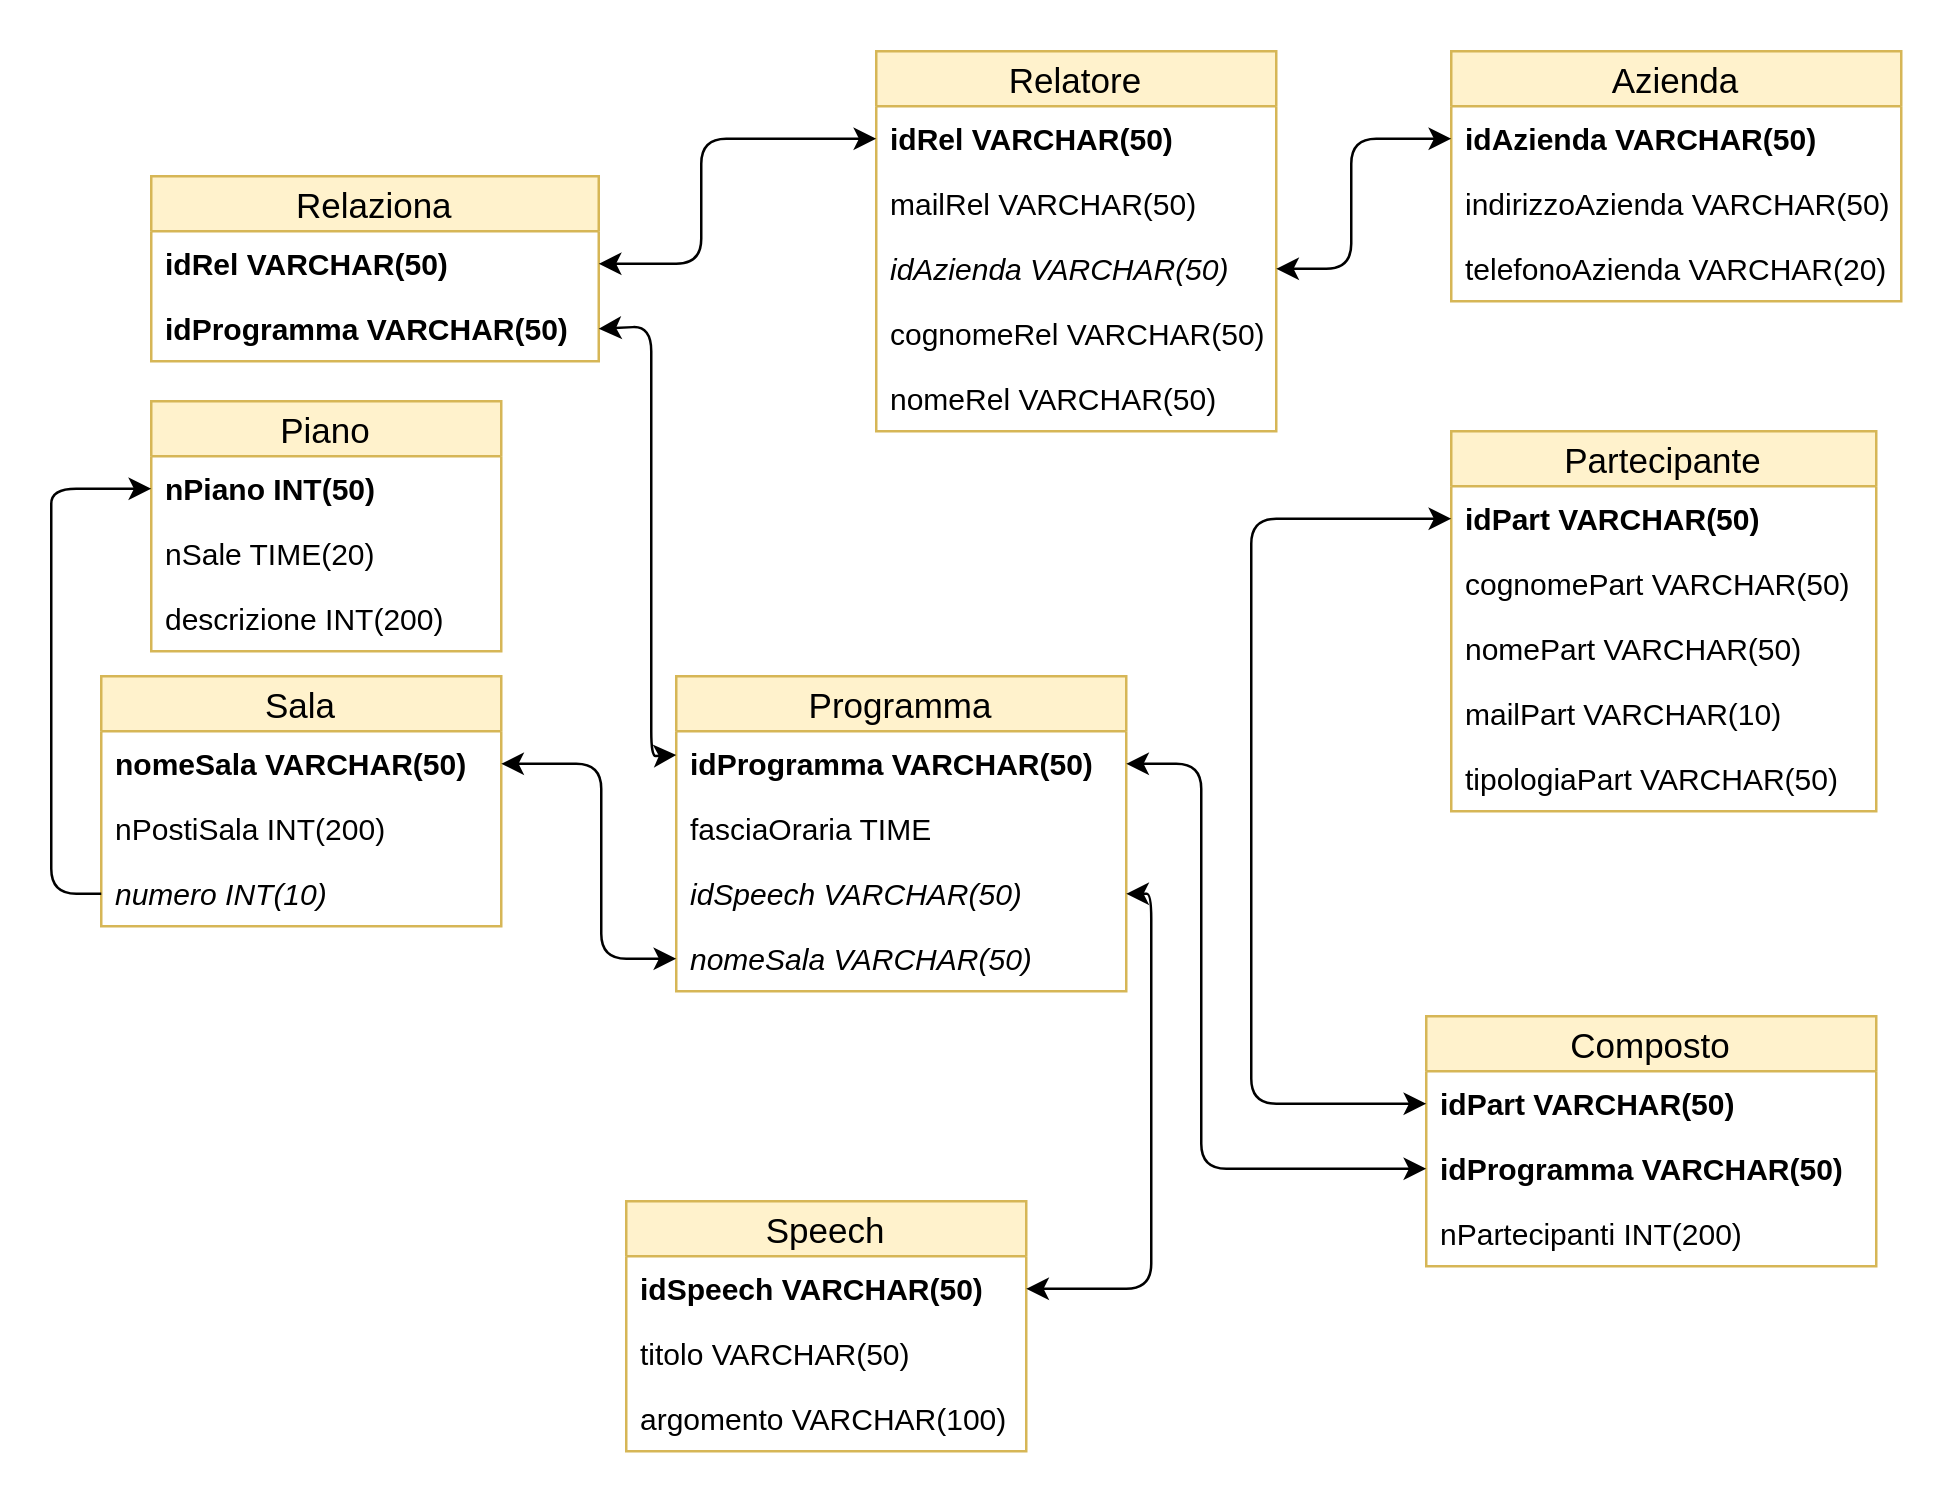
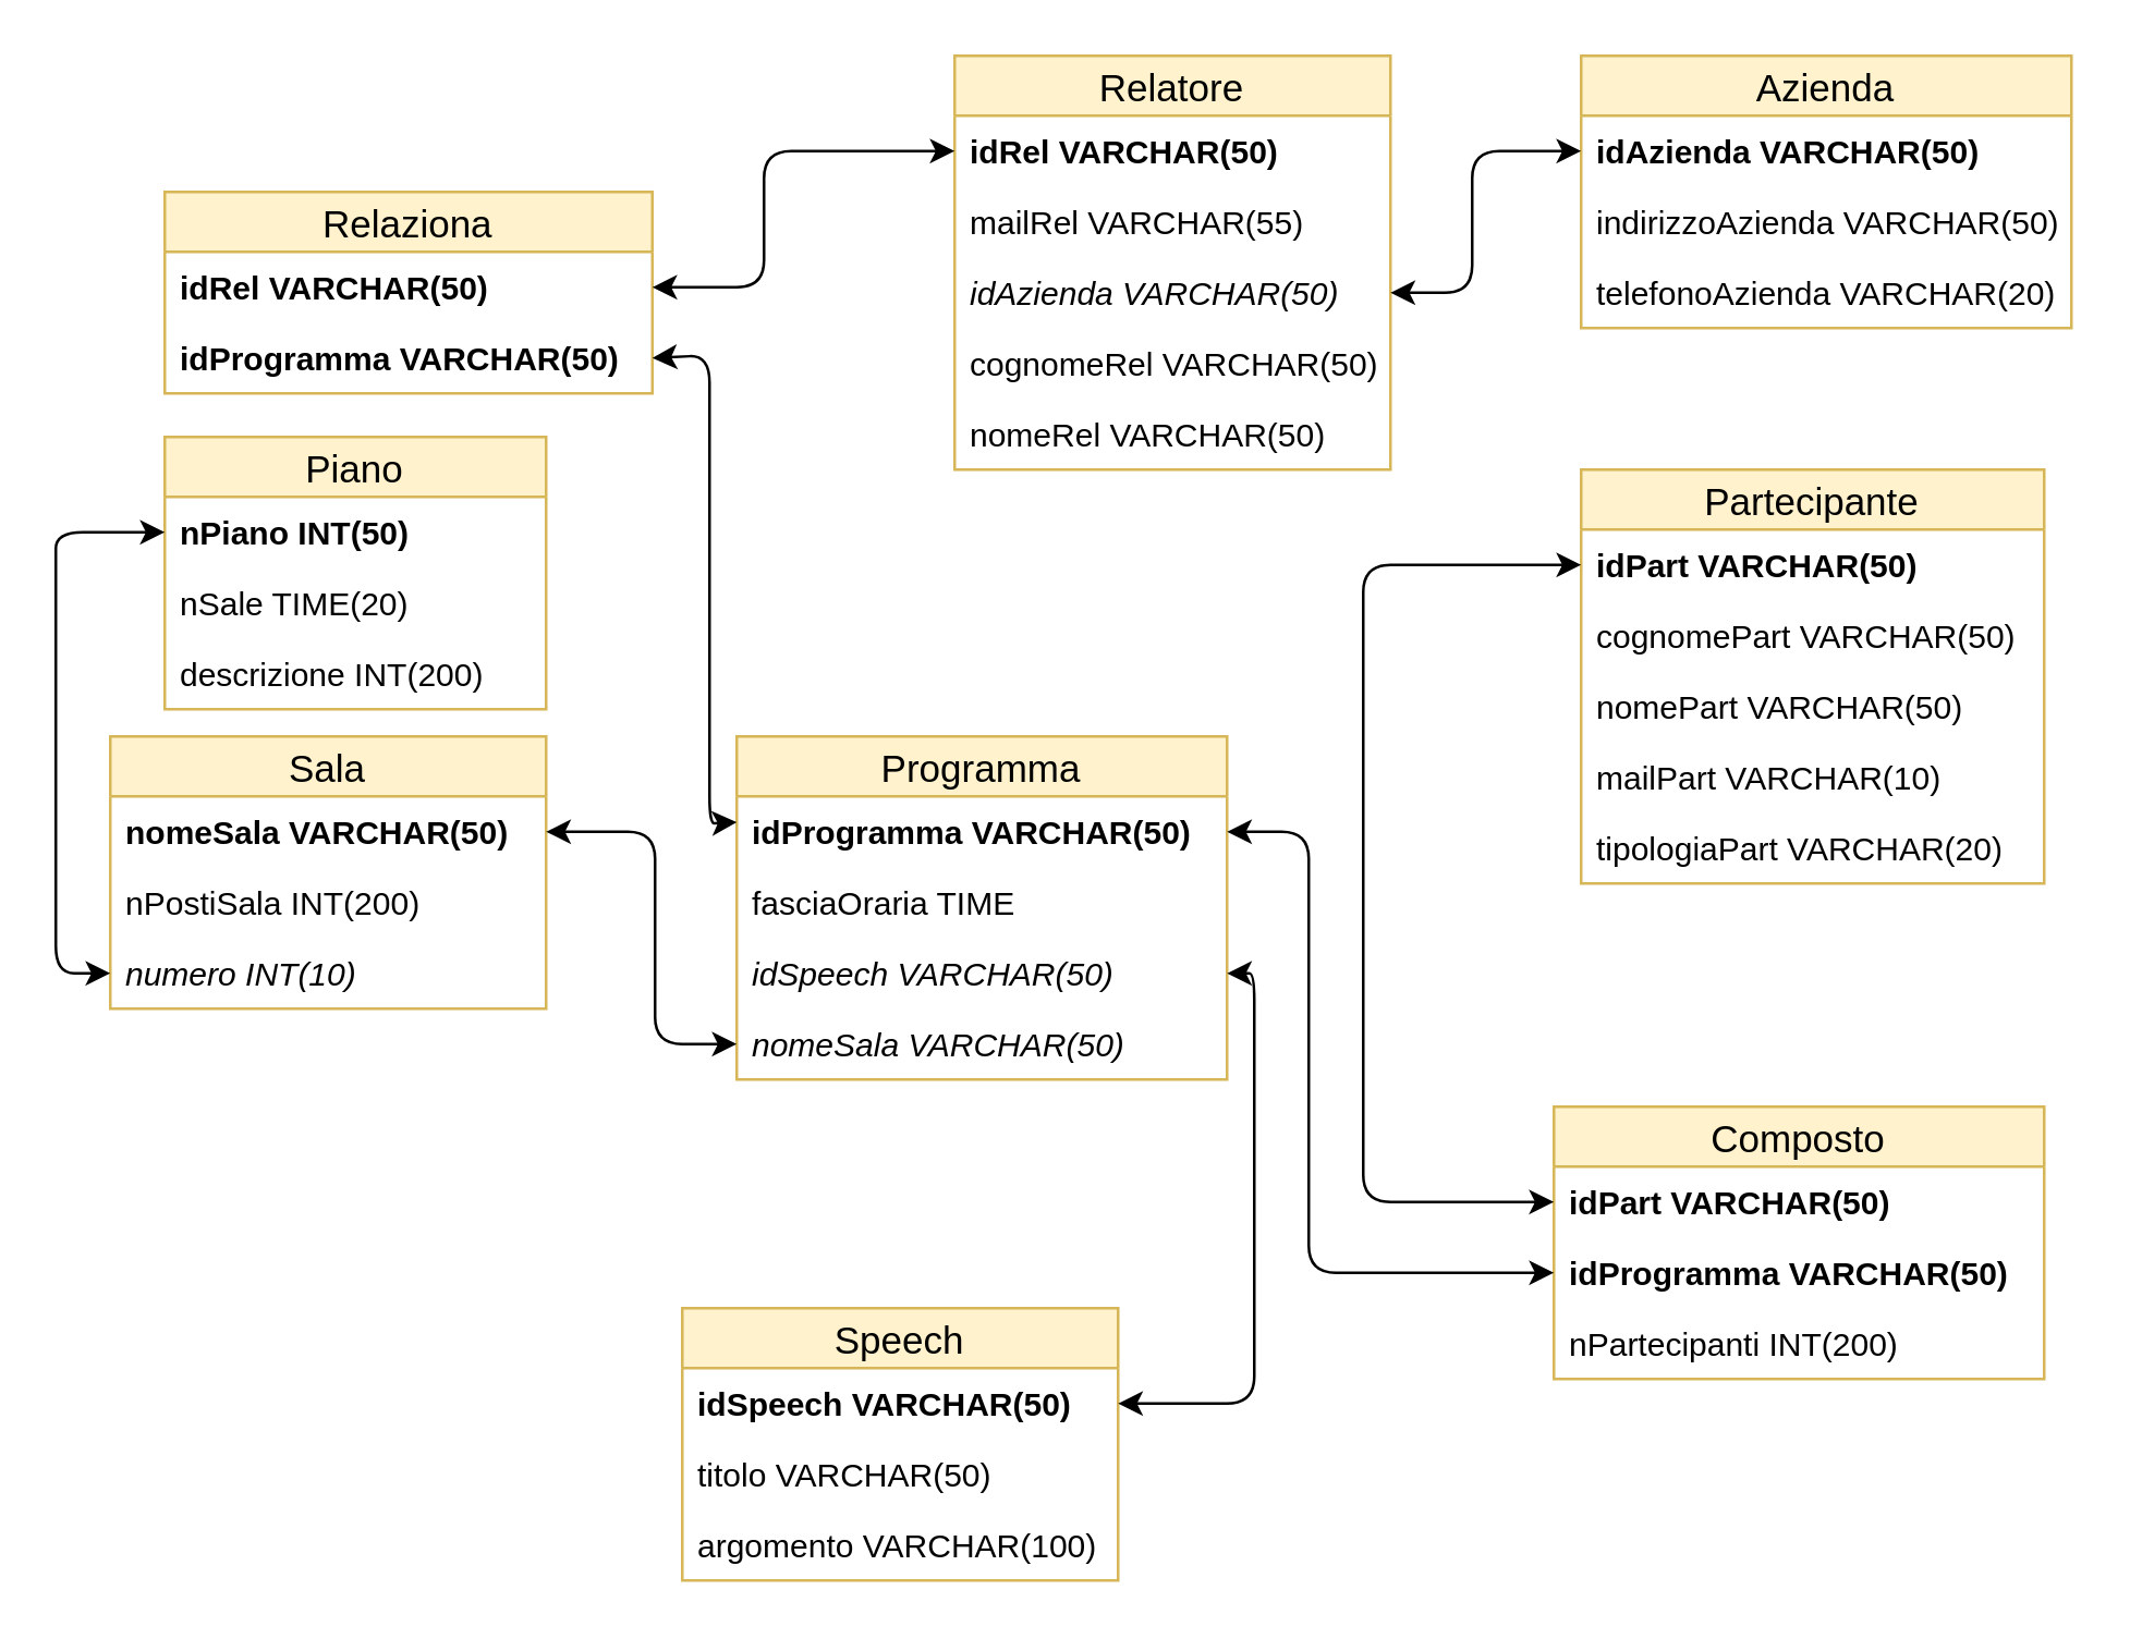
- <mxCell id="4" value="mailRel VARCHAR(50)" style="text;strokeColor=none;fillColor=none;spacingLeft=4;spacingRight=4;overflow=hidden;rotatable=0;points=[[0,0.5],[1,0.5]];portConstraint=eastwest;fontSize=12;fontStyle=0" parent="2" vertex="1"><mxGeometry y="48" width="160" height="26" as="geometry" /></mxCell>
+ <mxCell id="4" value="mailRel VARCHAR(55)" style="text;strokeColor=none;fillColor=none;spacingLeft=4;spacingRight=4;overflow=hidden;rotatable=0;points=[[0,0.5],[1,0.5]];portConstraint=eastwest;fontSize=12;fontStyle=0" parent="2" vertex="1"><mxGeometry y="48" width="160" height="26" as="geometry" /></mxCell>
- <mxCell id="27" value="tipologiaPart VARCHAR(50)" style="text;strokeColor=none;fillColor=none;spacingLeft=4;spacingRight=4;overflow=hidden;rotatable=0;points=[[0,0.5],[1,0.5]];portConstraint=eastwest;fontSize=12;" parent="22" vertex="1"><mxGeometry y="126" width="170" height="26" as="geometry" /></mxCell>
+ <mxCell id="27" value="tipologiaPart VARCHAR(20)" style="text;strokeColor=none;fillColor=none;spacingLeft=4;spacingRight=4;overflow=hidden;rotatable=0;points=[[0,0.5],[1,0.5]];portConstraint=eastwest;fontSize=12;" parent="22" vertex="1"><mxGeometry y="126" width="170" height="26" as="geometry" /></mxCell>
- <mxCell id="37" value="" style="endArrow=none;startArrow=classic;html=1;entryX=0;entryY=0.5;entryDx=0;entryDy=0;exitX=0;exitY=0.5;exitDx=0;exitDy=0;" parent="1" source="34" target="31" edge="1"><mxGeometry width="50" height="50" relative="1" as="geometry"><mxPoint x="-20" y="410" as="sourcePoint" /><mxPoint x="30" y="360" as="targetPoint" /><Array as="points"><mxPoint x="20" y="195" /><mxPoint x="20" y="207" /><mxPoint x="20" y="357" /></Array></mxGeometry></mxCell>
+ <mxCell id="37" value="" style="endArrow=classic;startArrow=classic;html=1;entryX=0;entryY=0.5;entryDx=0;entryDy=0;exitX=0;exitY=0.5;exitDx=0;exitDy=0;" parent="1" source="34" target="31" edge="1"><mxGeometry width="50" height="50" relative="1" as="geometry"><mxPoint x="-20" y="410" as="sourcePoint" /><mxPoint x="30" y="360" as="targetPoint" /><Array as="points"><mxPoint x="20" y="195" /><mxPoint x="20" y="207" /><mxPoint x="20" y="357" /></Array></mxGeometry></mxCell>
